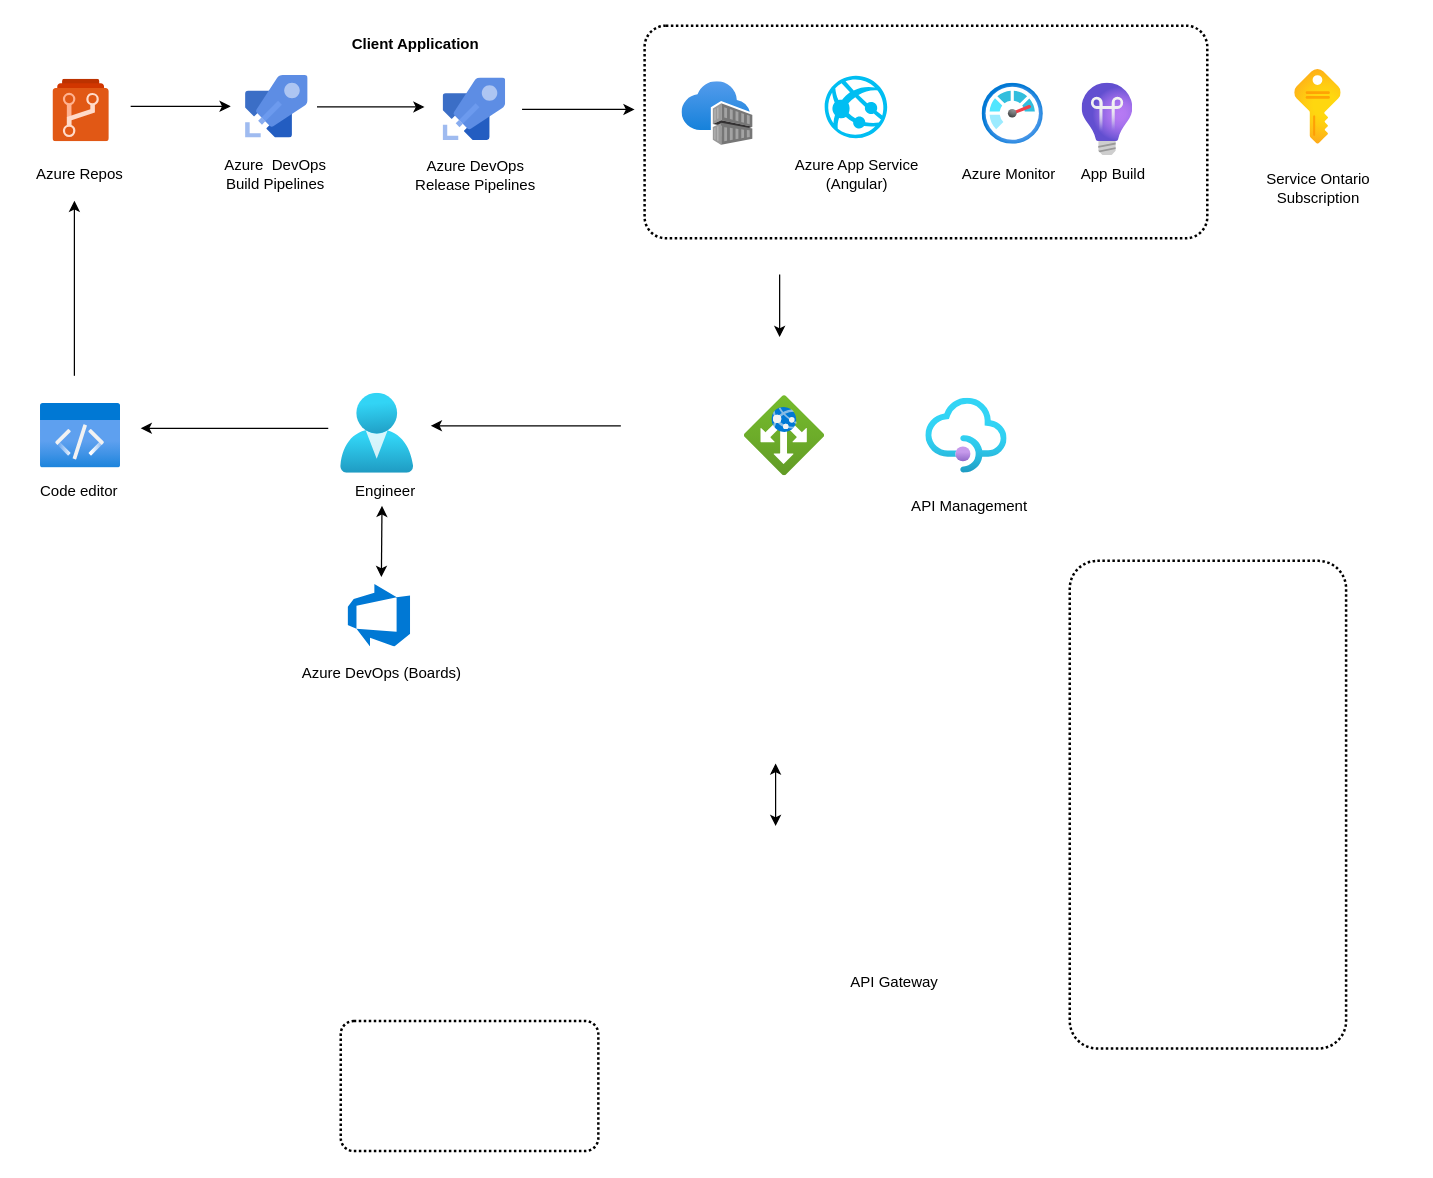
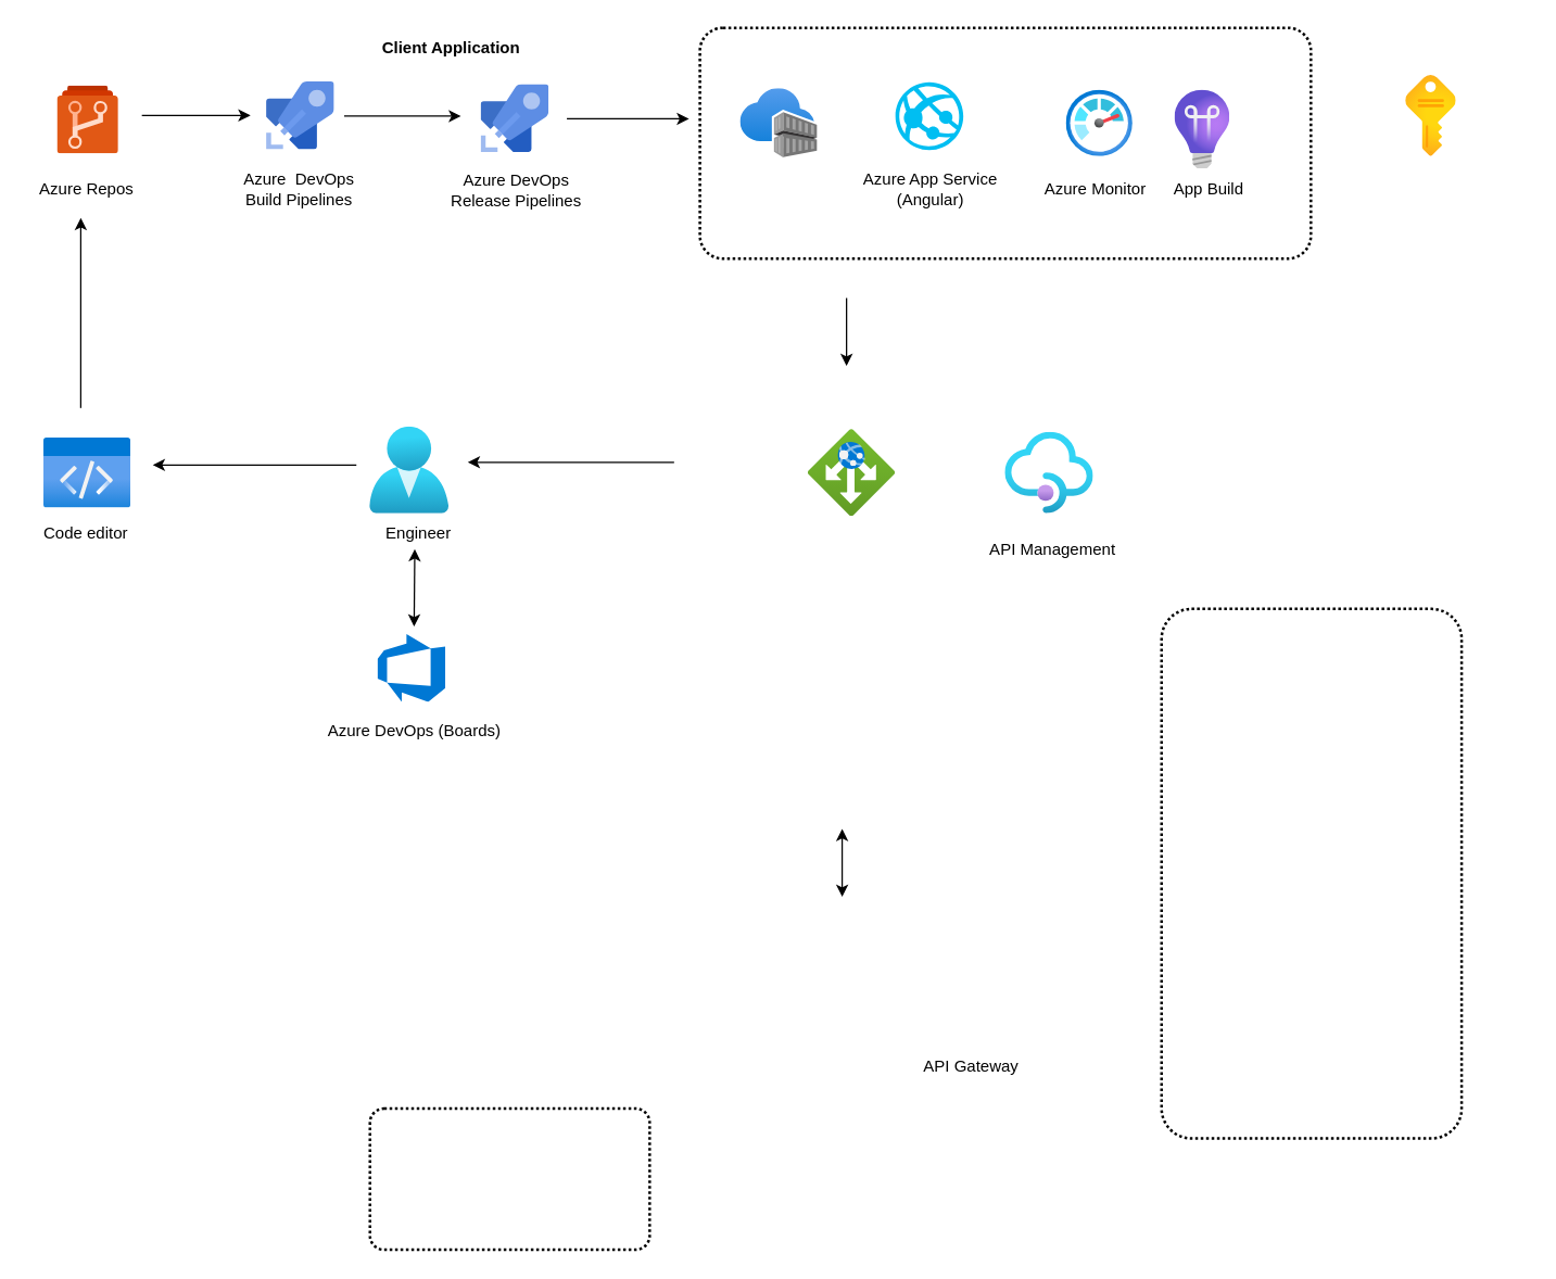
- <mxCell id="15" value="Service Ontario Subscription&lt;br&gt;" style="text;html=1;strokeColor=none;fillColor=none;align=center;verticalAlign=middle;whiteSpace=wrap;rounded=0;" vertex="1" parent="1"><mxGeometry x="983.59" y="140" width="140" height="20" as="geometry" /></mxCell>
